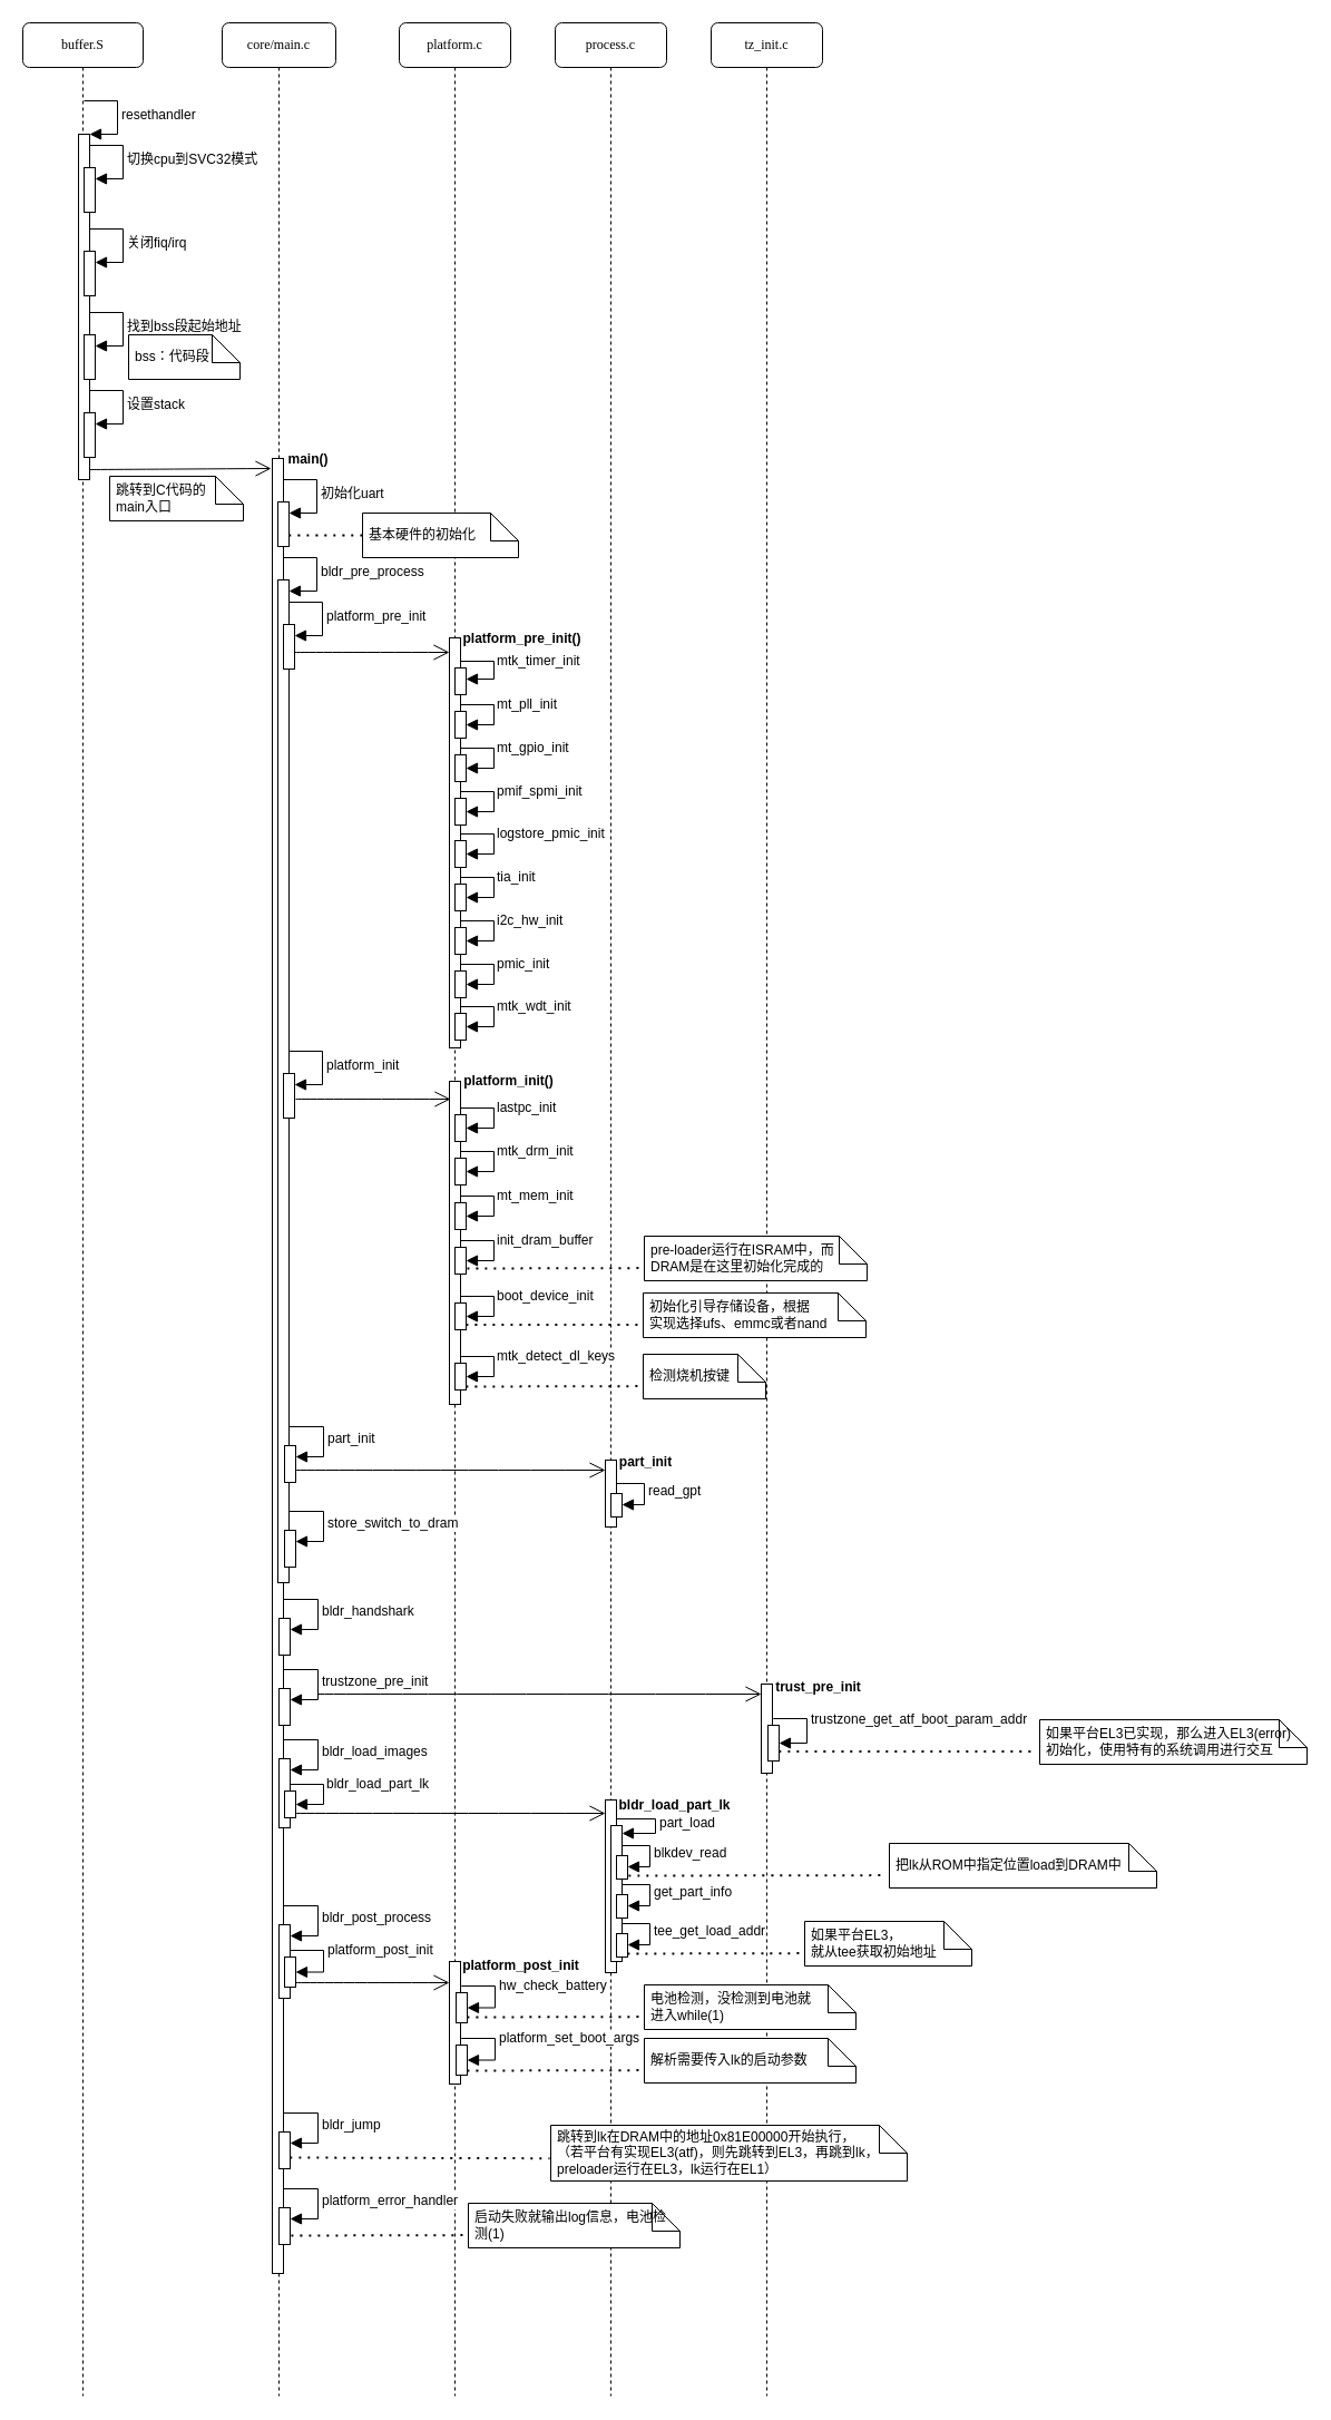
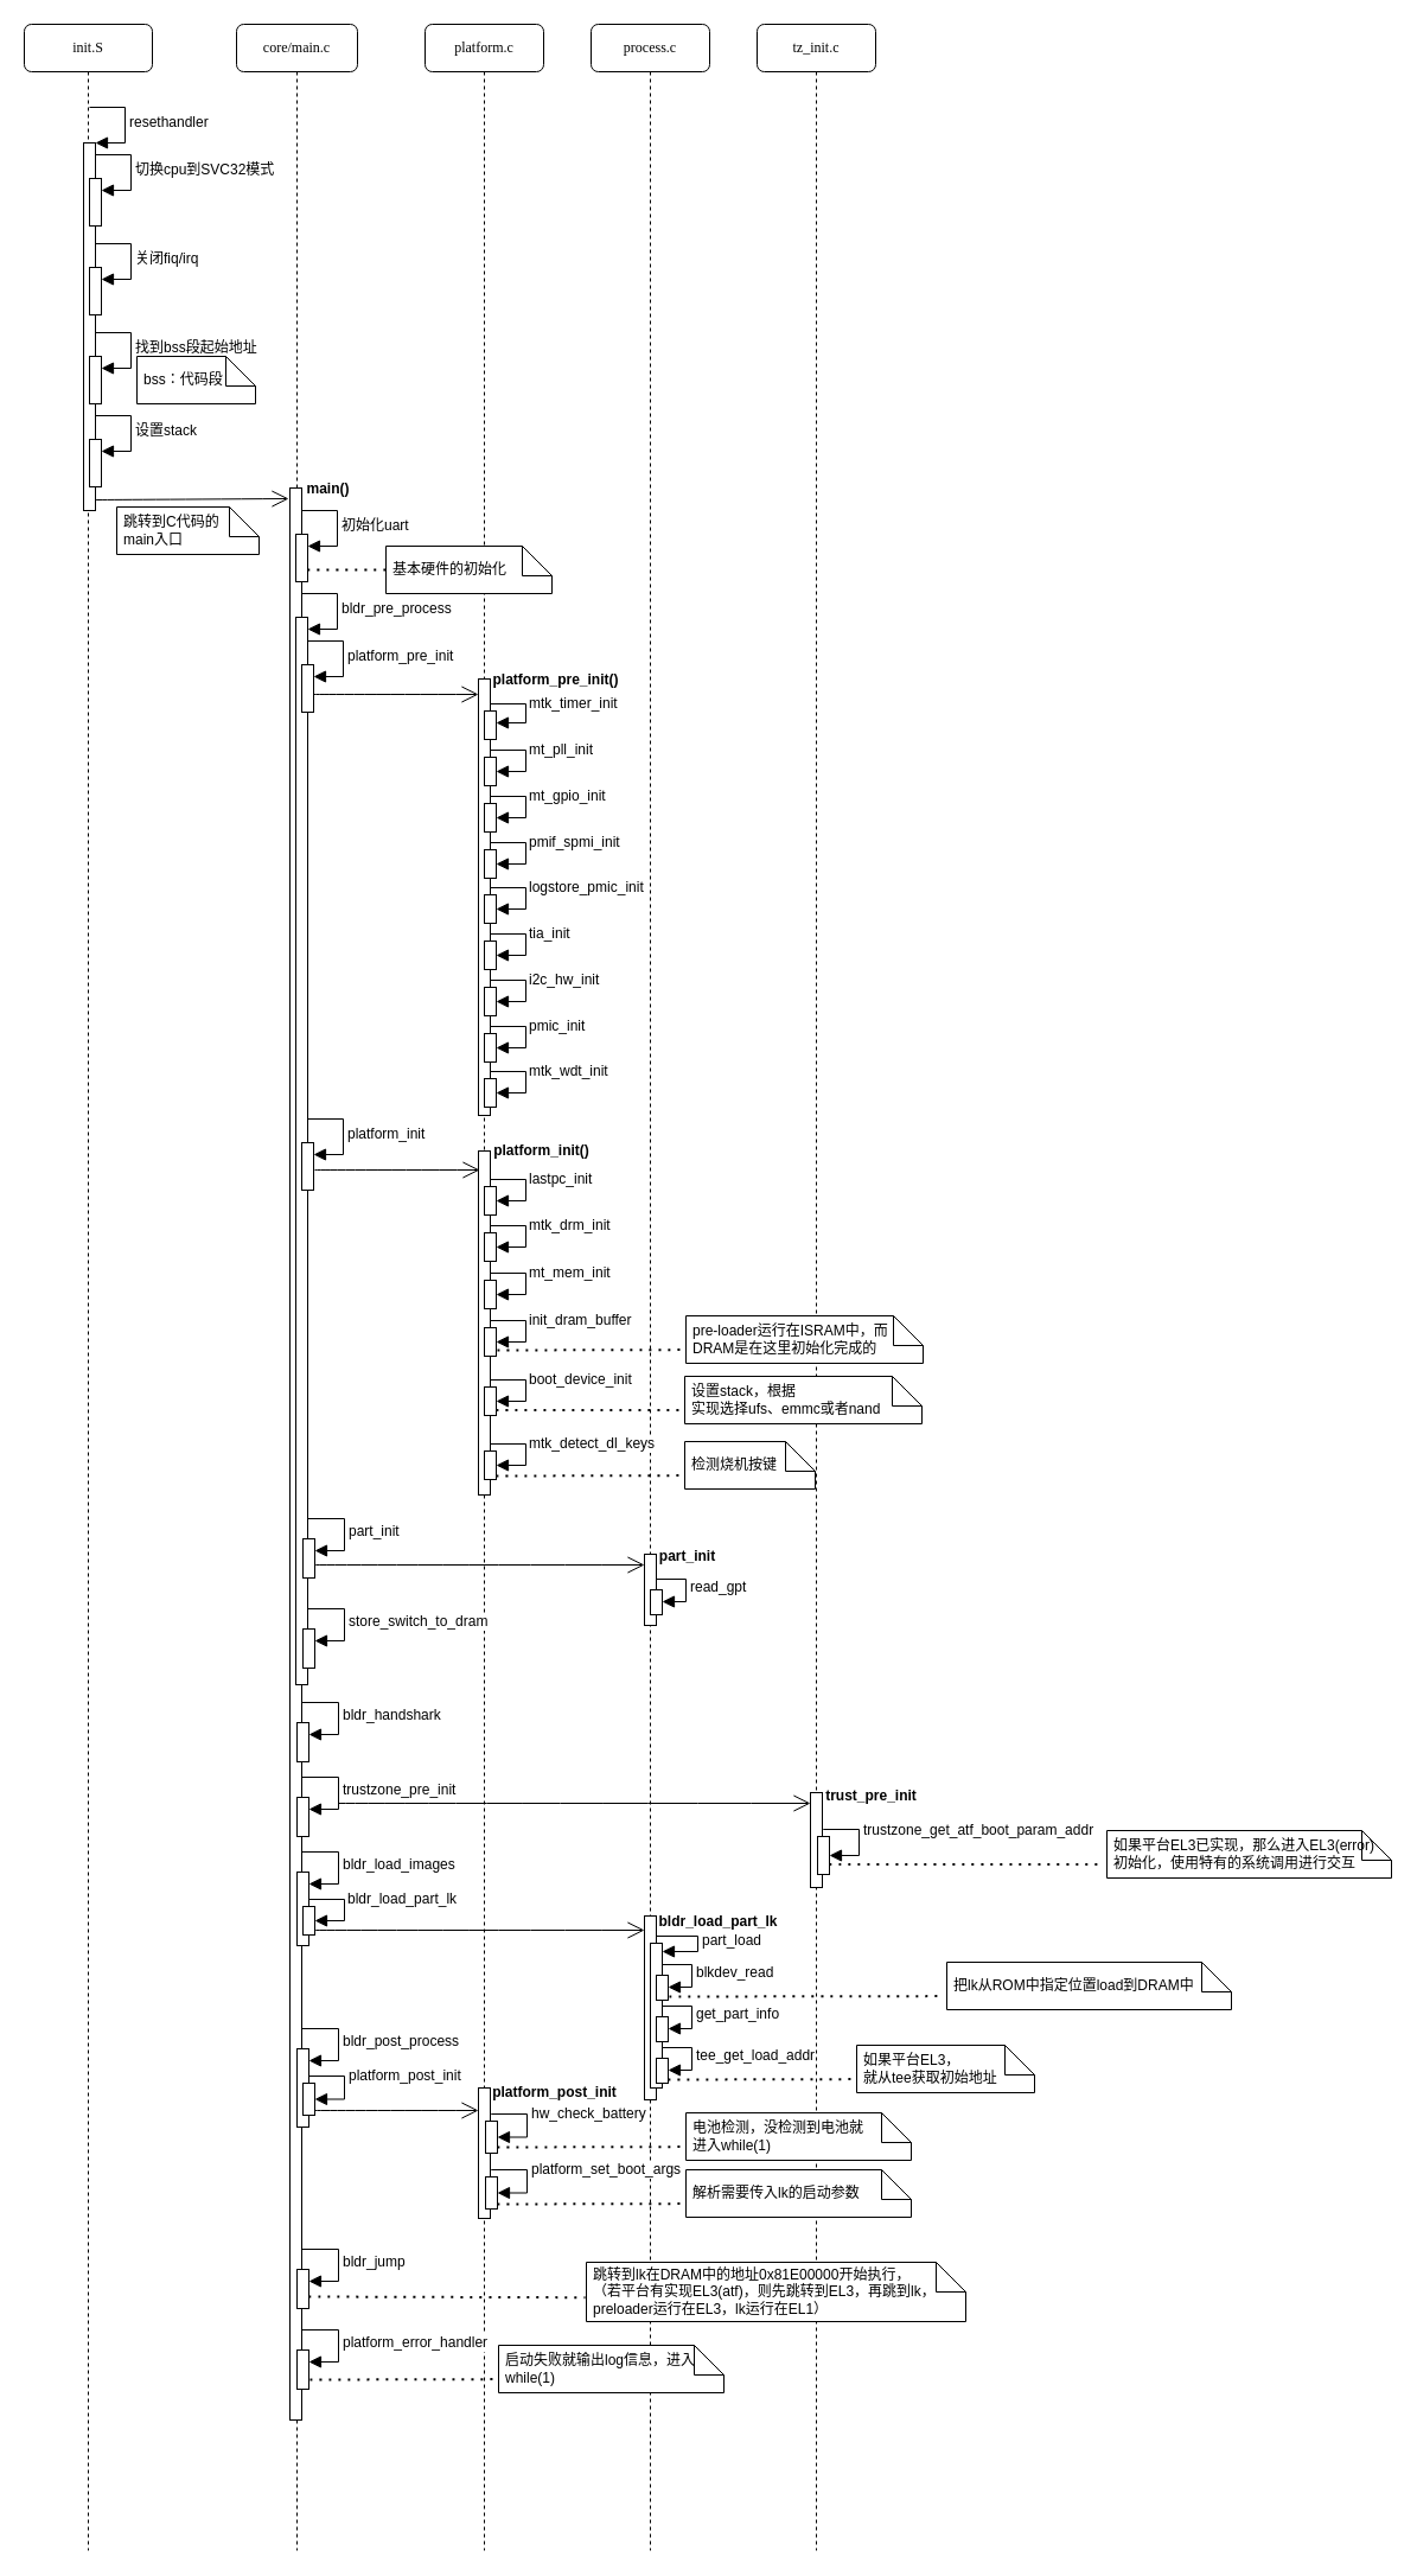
- <mxCell id="29" value="buffer.S" style="shape=umlLifeline;perimeter=lifelinePerimeter;whiteSpace=wrap;html=1;container=1;collapsible=0;recursiveResize=0;outlineConnect=0;rounded=1;shadow=0;comic=0;labelBackgroundColor=none;strokeWidth=1;fontFamily=Verdana;fontSize=12;align=center;" parent="1" vertex="1"><mxGeometry x="20" y="20" width="108" height="2130" as="geometry" /></mxCell>
+ <mxCell id="29" value="init.S" style="shape=umlLifeline;perimeter=lifelinePerimeter;whiteSpace=wrap;html=1;container=1;collapsible=0;recursiveResize=0;outlineConnect=0;rounded=1;shadow=0;comic=0;labelBackgroundColor=none;strokeWidth=1;fontFamily=Verdana;fontSize=12;align=center;" parent="1" vertex="1"><mxGeometry x="20" y="20" width="108" height="2130" as="geometry" /></mxCell>
- <mxCell id="78" value="初始化引导存储设备，根据&lt;div&gt;实现选择ufs、emmc或者nand&lt;/div&gt;" style="text;html=1;strokeColor=none;fillColor=none;align=left;verticalAlign=middle;spacingLeft=4;spacingRight=4;overflow=hidden;rotatable=0;points=[[0,0.5],[1,0.5]];portConstraint=eastwest;whiteSpace=wrap;" vertex="1" parent="77"><mxGeometry width="200" height="40" as="geometry" /></mxCell>
+ <mxCell id="78" value="设置stack，根据&lt;div&gt;实现选择ufs、emmc或者nand&lt;/div&gt;" style="text;html=1;strokeColor=none;fillColor=none;align=left;verticalAlign=middle;spacingLeft=4;spacingRight=4;overflow=hidden;rotatable=0;points=[[0,0.5],[1,0.5]];portConstraint=eastwest;whiteSpace=wrap;" vertex="1" parent="77"><mxGeometry width="200" height="40" as="geometry" /></mxCell>
- <mxCell id="145" value="&lt;div&gt;&lt;span style=&quot;background-color: initial;&quot;&gt;启动失败就输出log信息，电池检测(1)&lt;/span&gt;&lt;/div&gt;" style="text;html=1;strokeColor=none;fillColor=none;align=left;verticalAlign=middle;spacingLeft=4;spacingRight=4;overflow=hidden;rotatable=0;points=[[0,0.5],[1,0.5]];portConstraint=eastwest;whiteSpace=wrap;" vertex="1" parent="144"><mxGeometry width="190" height="40" as="geometry" /></mxCell>
+ <mxCell id="145" value="&lt;div&gt;&lt;span style=&quot;background-color: initial;&quot;&gt;启动失败就输出log信息，进入while(1)&lt;/span&gt;&lt;/div&gt;" style="text;html=1;strokeColor=none;fillColor=none;align=left;verticalAlign=middle;spacingLeft=4;spacingRight=4;overflow=hidden;rotatable=0;points=[[0,0.5],[1,0.5]];portConstraint=eastwest;whiteSpace=wrap;" vertex="1" parent="144"><mxGeometry width="190" height="40" as="geometry" /></mxCell>
